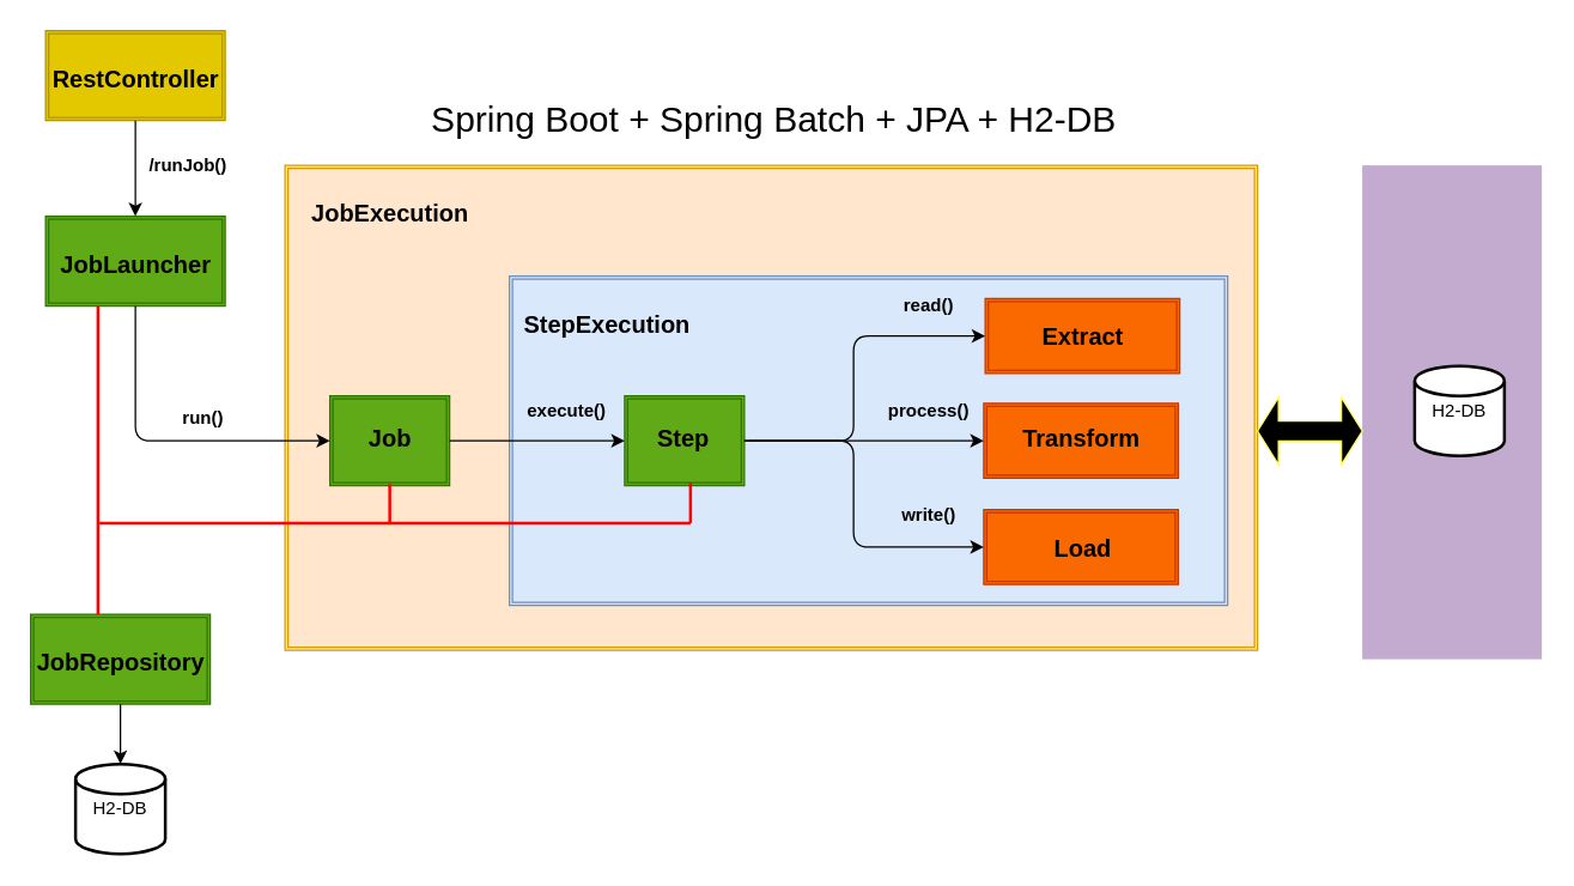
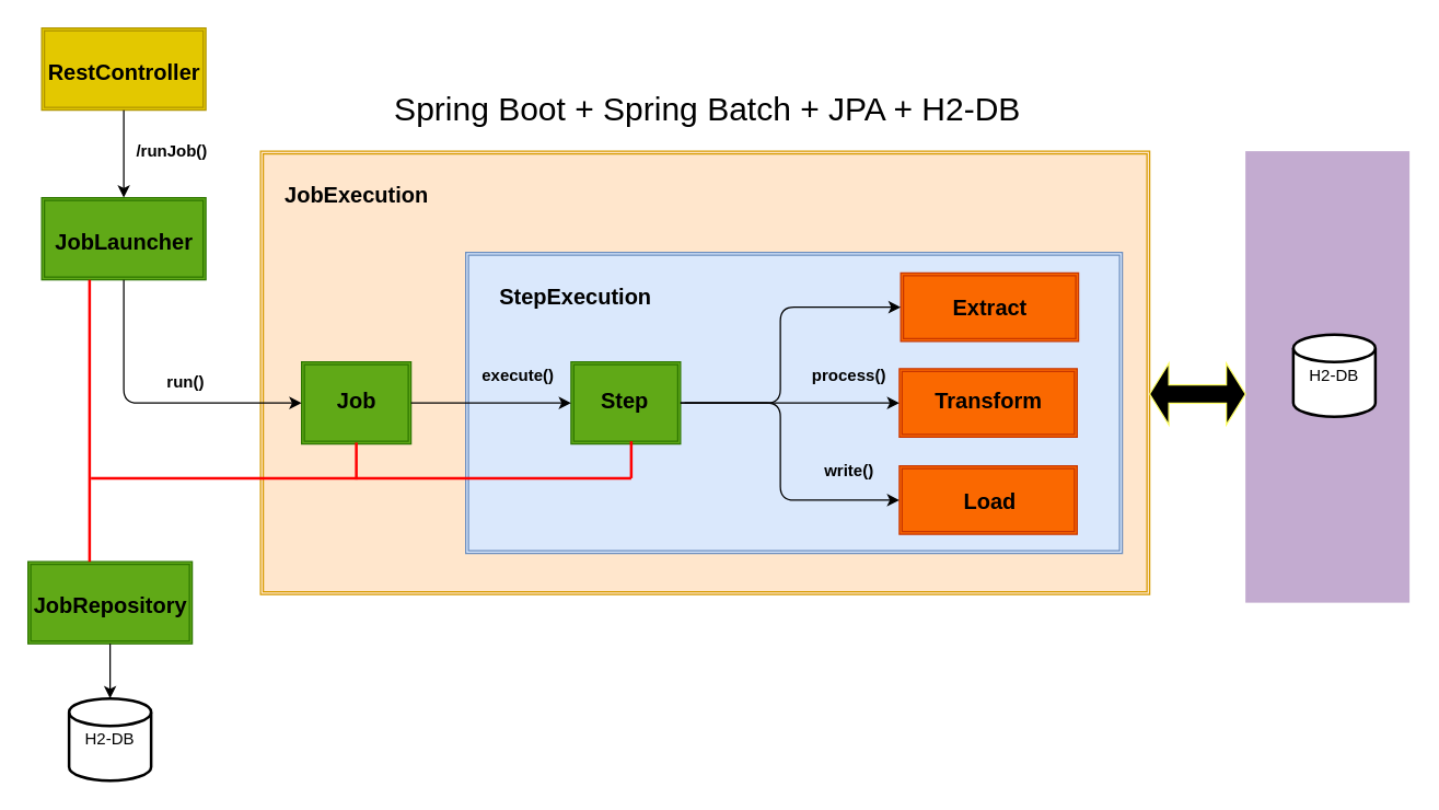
- <mxCell id="15" value="read()" style="text;strokeColor=none;fillColor=none;html=1;fontSize=12;fontStyle=1;verticalAlign=middle;align=center;" vertex="1" parent="1"><mxGeometry x="590" y="184" width="60" height="40" as="geometry" /></mxCell>
- <mxCell id="5" value="&lt;font style=&quot;font-size: 16px&quot;&gt;StepExecution&lt;/font&gt;" style="text;strokeColor=none;fillColor=none;html=1;fontSize=24;fontStyle=1;verticalAlign=middle;align=center;" vertex="1" parent="1"><mxGeometry x="345" y="194" width="120" height="40" as="geometry" /></mxCell>
+ <mxCell id="5" value="&lt;font style=&quot;font-size: 16px&quot;&gt;StepExecution&lt;/font&gt;" style="text;strokeColor=none;fillColor=none;html=1;fontSize=24;fontStyle=1;verticalAlign=middle;align=center;" vertex="1" parent="1"><mxGeometry x="360" y="194" width="120" height="40" as="geometry" /></mxCell>
